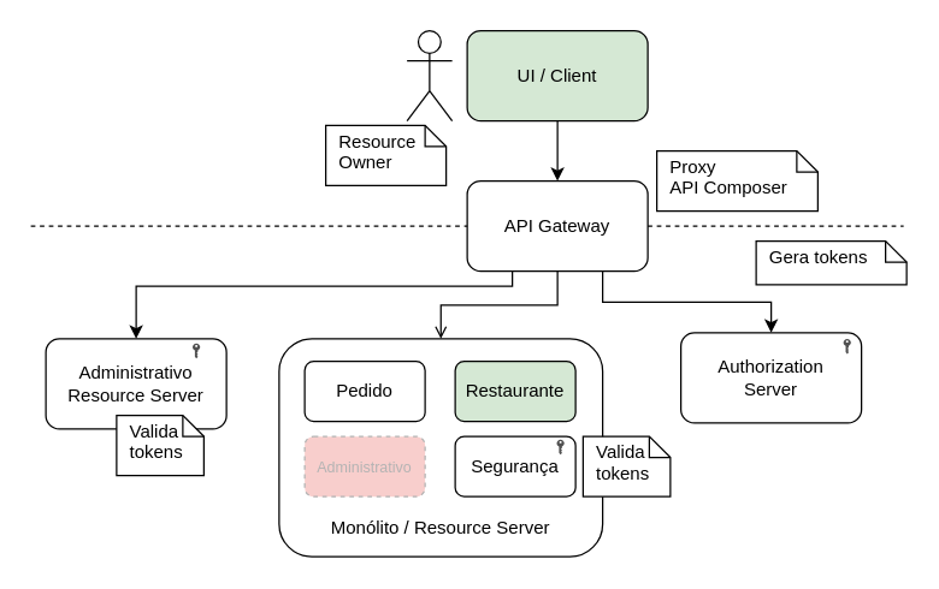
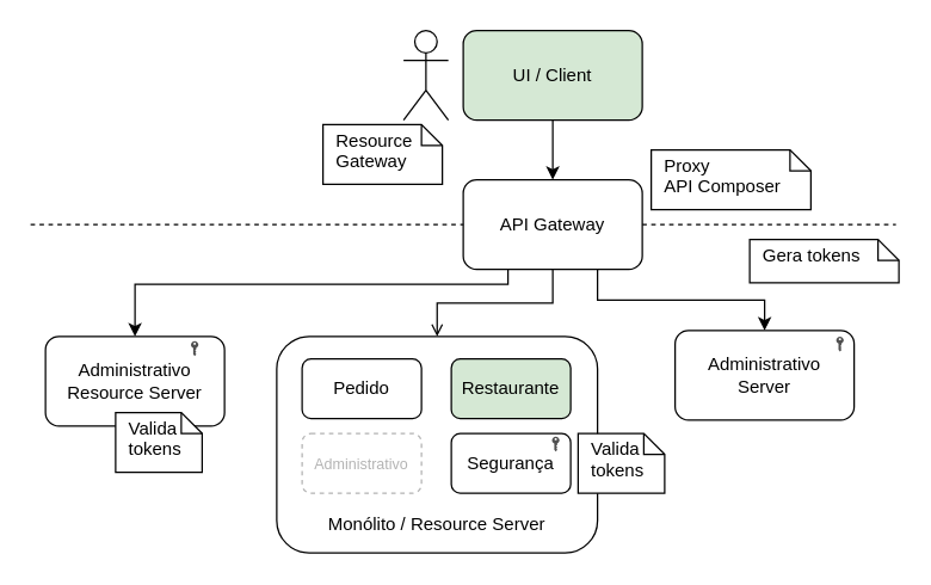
- <mxCell id="26" value="Resource&lt;br&gt;Owner" style="shape=note;whiteSpace=wrap;html=1;size=14;verticalAlign=top;align=left;spacingTop=-3;spacingLeft=7;" parent="1" vertex="1"><mxGeometry x="216" y="83" width="80" height="40" as="geometry" /></mxCell>
+ <mxCell id="26" value="Resource&lt;br&gt;Gateway" style="shape=note;whiteSpace=wrap;html=1;size=14;verticalAlign=top;align=left;spacingTop=-3;spacingLeft=7;" parent="1" vertex="1"><mxGeometry x="216" y="83" width="80" height="40" as="geometry" /></mxCell>
- <mxCell id="2" value="Authorization&lt;br&gt;Server" style="rounded=1;whiteSpace=wrap;html=1;" parent="1" vertex="1"><mxGeometry x="452" y="221" width="120" height="60" as="geometry" /></mxCell>
+ <mxCell id="2" value="Administrativo&lt;br&gt;Server" style="rounded=1;whiteSpace=wrap;html=1;" parent="1" vertex="1"><mxGeometry x="452" y="221" width="120" height="60" as="geometry" /></mxCell>
- <mxCell id="20" value="Administrativo" style="rounded=1;whiteSpace=wrap;html=1;strokeColor=#B3B3B3;dashed=1;fontSize=10;fontColor=#B3B3B3;fillColor=#f8cecc;" parent="17" vertex="1"><mxGeometry y="50" width="80" height="40" as="geometry" /></mxCell>
+ <mxCell id="20" value="Administrativo" style="rounded=1;whiteSpace=wrap;html=1;strokeColor=#B3B3B3;dashed=1;fontSize=10;fontColor=#B3B3B3;" parent="17" vertex="1"><mxGeometry y="50" width="80" height="40" as="geometry" /></mxCell>
